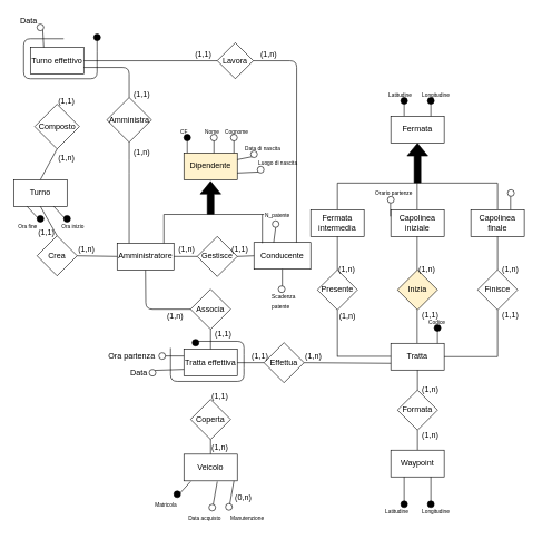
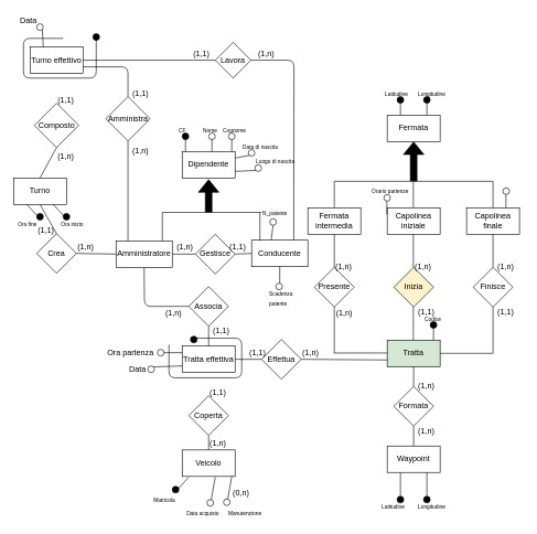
- <mxCell id="70" value="Dipendente" style="rounded=0;whiteSpace=wrap;html=1;fillColor=#fff2cc;" parent="1" vertex="1"><mxGeometry x="275" y="228" width="80" height="40" as="geometry" /></mxCell>
+ <mxCell id="70" value="Dipendente" style="rounded=0;whiteSpace=wrap;html=1;" parent="1" vertex="1"><mxGeometry x="275" y="228" width="80" height="40" as="geometry" /></mxCell>
- <mxCell id="25" value="Tratta" style="rounded=0;whiteSpace=wrap;html=1;" parent="1" vertex="1"><mxGeometry x="585" y="513" width="80" height="40" as="geometry" /></mxCell>
+ <mxCell id="25" value="Tratta" style="rounded=0;whiteSpace=wrap;html=1;fillColor=#d5e8d4;" parent="1" vertex="1"><mxGeometry x="585" y="513" width="80" height="40" as="geometry" /></mxCell>
